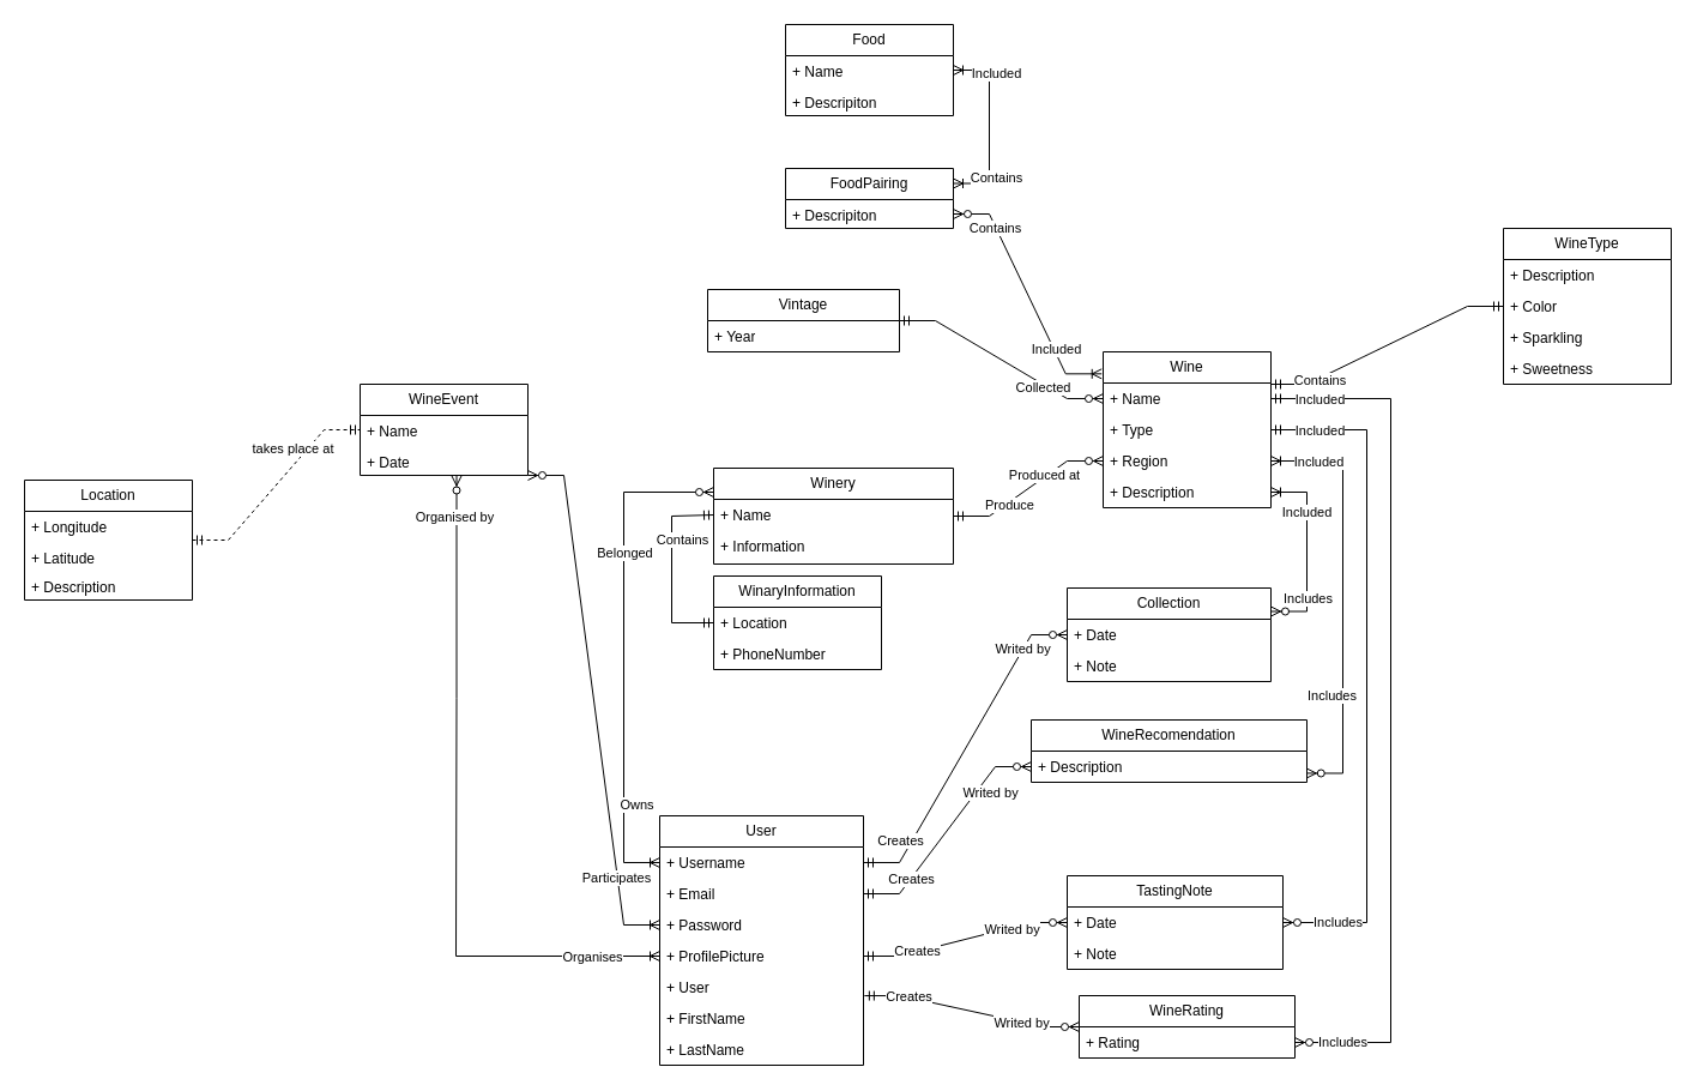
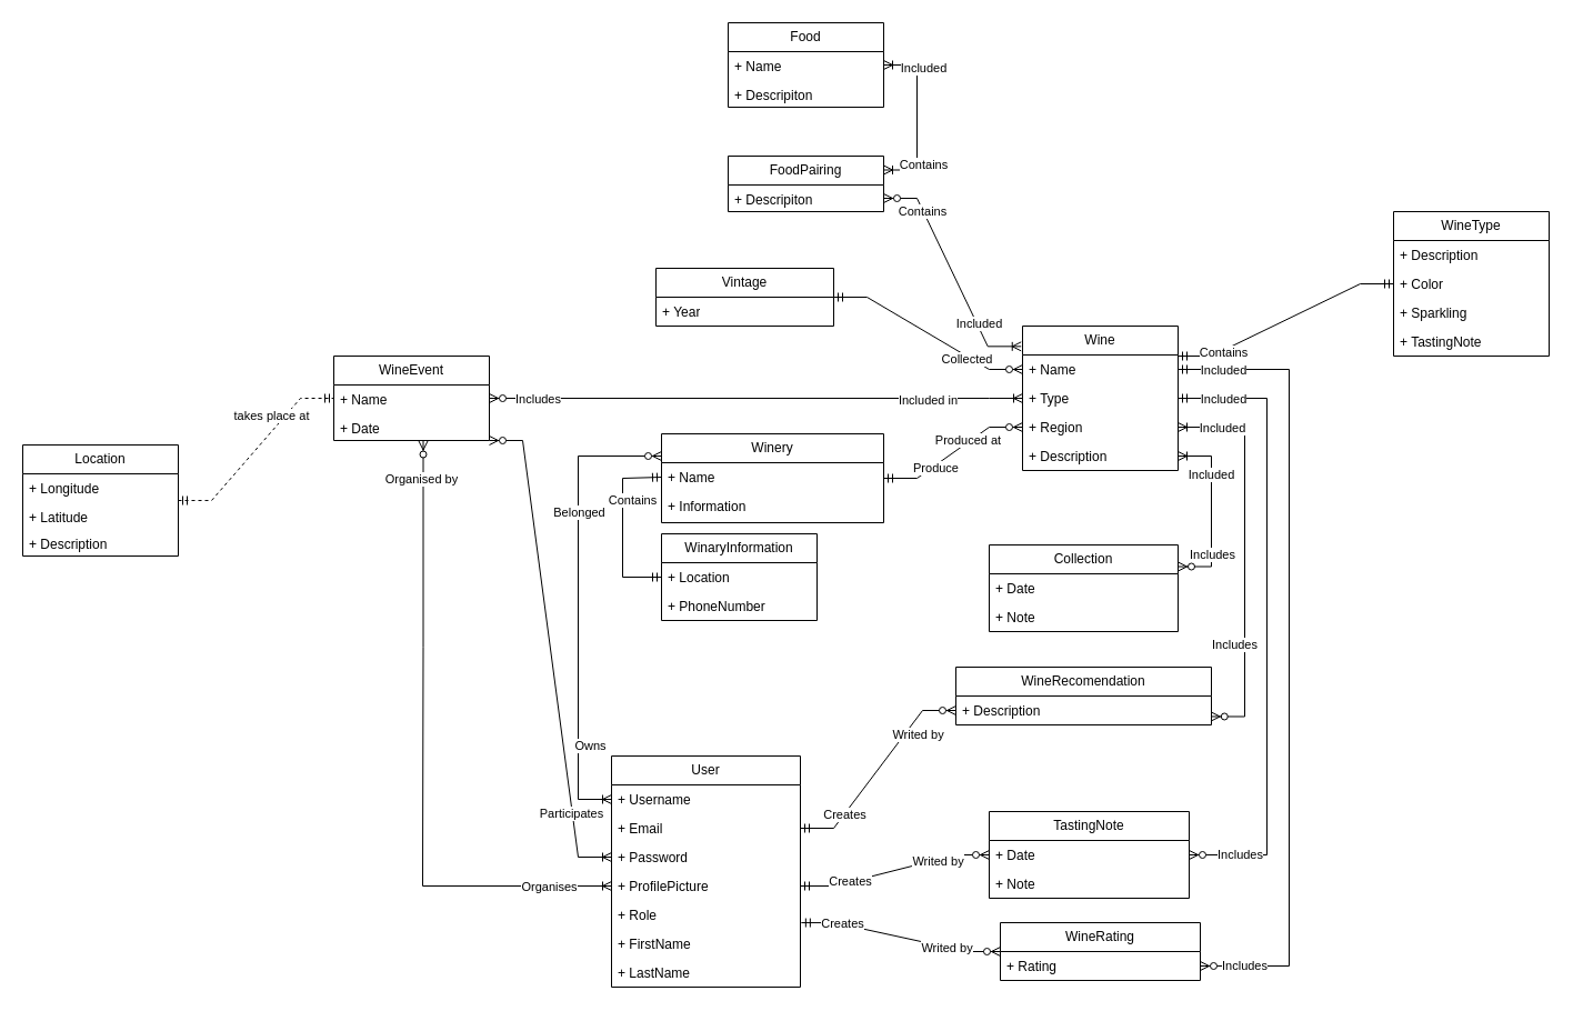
- <mxCell id="49" value="+ Sweetness" style="text;strokeColor=none;fillColor=none;align=left;verticalAlign=top;spacingLeft=4;spacingRight=4;overflow=hidden;rotatable=0;points=[[0,0.5],[1,0.5]];portConstraint=eastwest;whiteSpace=wrap;html=1;" vertex="1" parent="45"><mxGeometry y="104" width="140" height="26" as="geometry" /></mxCell>
+ <mxCell id="49" value="+ TastingNote" style="text;strokeColor=none;fillColor=none;align=left;verticalAlign=top;spacingLeft=4;spacingRight=4;overflow=hidden;rotatable=0;points=[[0,0.5],[1,0.5]];portConstraint=eastwest;whiteSpace=wrap;html=1;" vertex="1" parent="45"><mxGeometry y="104" width="140" height="26" as="geometry" /></mxCell>
+ <mxCell id="61" value="" style="edgeStyle=entityRelationEdgeStyle;fontSize=12;html=1;endArrow=ERoneToMany;startArrow=ERzeroToMany;rounded=0;entryX=0;entryY=0.5;entryDx=0;entryDy=0;" edge="1" parent="1" source="36" target="4"><mxGeometry width="100" height="100" relative="1" as="geometry"><mxPoint x="500" y="404" as="sourcePoint" /><mxPoint x="625" y="610" as="targetPoint" /></mxGeometry></mxCell>
+ <mxCell id="62" value="Includes" style="edgeLabel;html=1;align=center;verticalAlign=middle;resizable=0;points=[];" vertex="1" connectable="0" parent="61"><mxGeometry x="-0.862" relative="1" as="geometry"><mxPoint x="10" as="offset" /></mxGeometry></mxCell>
+ <mxCell id="63" value="Included in" style="edgeLabel;html=1;align=center;verticalAlign=middle;resizable=0;points=[];" vertex="1" connectable="0" parent="61"><mxGeometry x="0.781" y="-1" relative="1" as="geometry"><mxPoint x="-33" as="offset" /></mxGeometry></mxCell>
- <mxCell id="72" value="" style="edgeStyle=entityRelationEdgeStyle;fontSize=12;html=1;endArrow=ERzeroToMany;startArrow=ERmandOne;rounded=0;exitX=1;exitY=0.5;exitDx=0;exitDy=0;" edge="1" parent="1" source="14" target="26"><mxGeometry width="100" height="100" relative="1" as="geometry"><mxPoint x="795" y="610" as="sourcePoint" /><mxPoint x="910" y="629" as="targetPoint" /></mxGeometry></mxCell>
- <mxCell id="73" value="Creates" style="edgeLabel;html=1;align=center;verticalAlign=middle;resizable=0;points=[];" vertex="1" connectable="0" parent="72"><mxGeometry x="-0.655" relative="1" as="geometry"><mxPoint x="-9" y="-3" as="offset" /></mxGeometry></mxCell>
- <mxCell id="74" value="Writed by" style="edgeLabel;html=1;align=center;verticalAlign=middle;resizable=0;points=[];" vertex="1" connectable="0" parent="72"><mxGeometry x="0.689" y="1" relative="1" as="geometry"><mxPoint as="offset" /></mxGeometry></mxCell>
- <mxCell id="18" value="+ User" style="text;strokeColor=none;fillColor=none;align=left;verticalAlign=top;spacingLeft=4;spacingRight=4;overflow=hidden;rotatable=0;points=[[0,0.5],[1,0.5]];portConstraint=eastwest;whiteSpace=wrap;html=1;" vertex="1" parent="13"><mxGeometry y="130" width="170" height="26" as="geometry" /></mxCell>
+ <mxCell id="18" value="+ Role" style="text;strokeColor=none;fillColor=none;align=left;verticalAlign=top;spacingLeft=4;spacingRight=4;overflow=hidden;rotatable=0;points=[[0,0.5],[1,0.5]];portConstraint=eastwest;whiteSpace=wrap;html=1;" vertex="1" parent="13"><mxGeometry y="130" width="170" height="26" as="geometry" /></mxCell>
